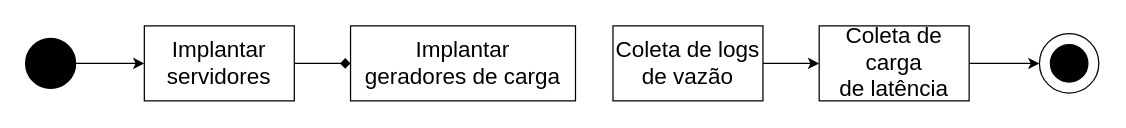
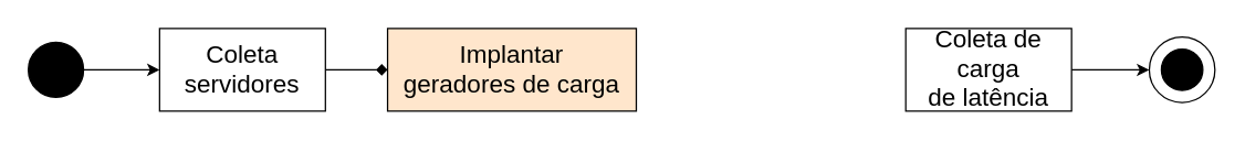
- <mxCell id="3" value="Implantar&lt;br style=&quot;font-size: 18px;&quot;&gt;servidores" style="rounded=0;whiteSpace=wrap;html=1;fontSize=18;flipH=1;" vertex="1" parent="1"><mxGeometry x="115" y="20" width="120" height="60" as="geometry" /></mxCell>
+ <mxCell id="3" value="Coleta&lt;br style=&quot;font-size: 18px;&quot;&gt;servidores" style="rounded=0;whiteSpace=wrap;html=1;fontSize=18;flipH=1;" vertex="1" parent="1"><mxGeometry x="115" y="20" width="120" height="60" as="geometry" /></mxCell>
- <mxCell id="4" value="Implantar&lt;br style=&quot;font-size: 18px;&quot;&gt;geradores de carga" style="rounded=0;whiteSpace=wrap;html=1;fontSize=18;flipH=1;" vertex="1" parent="1"><mxGeometry x="280" y="20" width="180" height="60" as="geometry" /></mxCell>
+ <mxCell id="4" value="Implantar&lt;br style=&quot;font-size: 18px;&quot;&gt;geradores de carga" style="rounded=0;whiteSpace=wrap;html=1;fontSize=18;flipH=1;fillColor=#ffe6cc;" vertex="1" parent="1"><mxGeometry x="280" y="20" width="180" height="60" as="geometry" /></mxCell>
- <mxCell id="6" value="Coleta de logs&lt;br style=&quot;font-size: 18px;&quot;&gt;de vazão" style="rounded=0;whiteSpace=wrap;html=1;fontSize=18;flipH=1;" vertex="1" parent="1"><mxGeometry x="490" y="20" width="120" height="60" as="geometry" /></mxCell>
- <mxCell id="5" style="edgeStyle=orthogonalEdgeStyle;rounded=0;orthogonalLoop=1;jettySize=auto;html=1;" edge="1" parent="1" source="6" target="8"><mxGeometry relative="1" as="geometry" /></mxCell>
